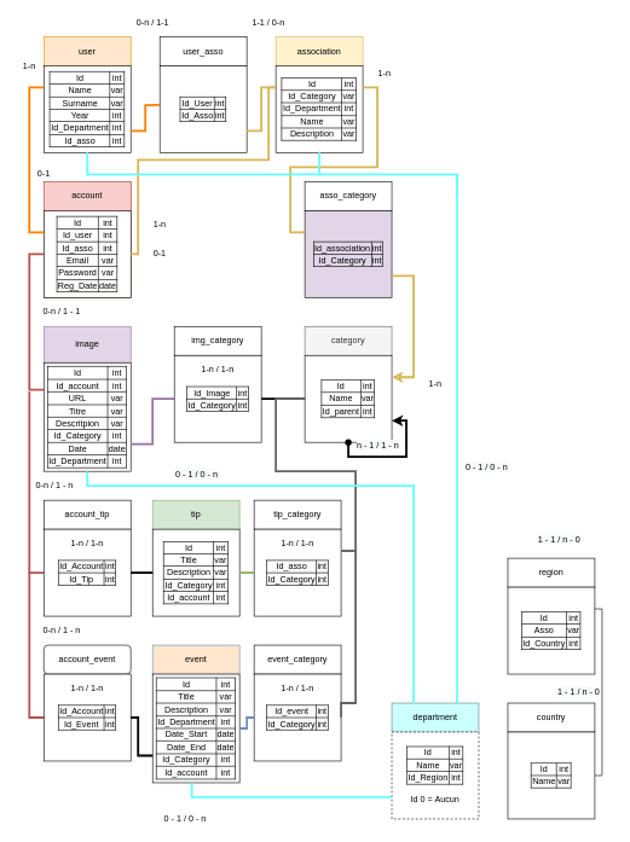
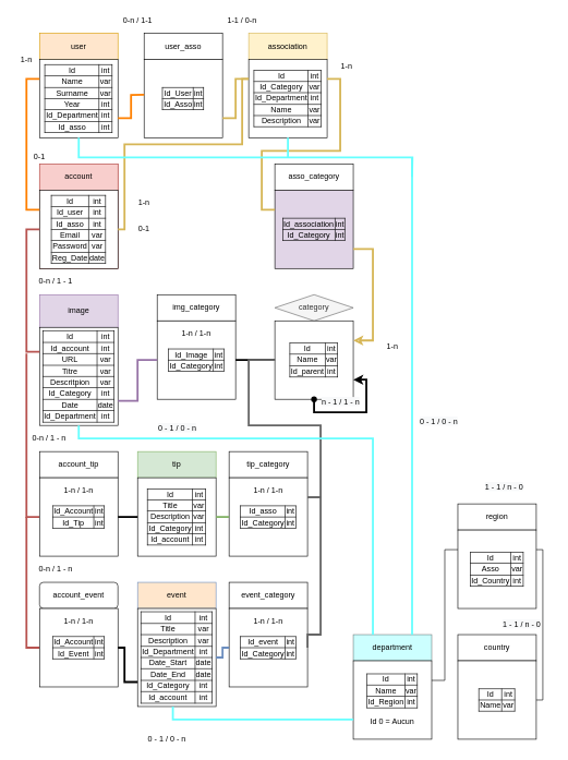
- <mxCell id="30" value="category" style="rounded=0;whiteSpace=wrap;html=1;fillColor=#f5f5f5;strokeColor=#666666;fontColor=#333333;" parent="29" vertex="1"><mxGeometry width="120" height="40" as="geometry" /></mxCell>
+ <mxCell id="30" value="category" style="rhombus;whiteSpace=wrap;html=1;fillColor=#f5f5f5;strokeColor=#666666;fontColor=#333333;" parent="29" vertex="1"><mxGeometry width="120" height="40" as="geometry" /></mxCell>
+ <mxCell id="48" style="edgeStyle=orthogonalEdgeStyle;rounded=0;orthogonalLoop=1;jettySize=auto;html=1;exitX=0;exitY=0.25;exitDx=0;exitDy=0;endArrow=none;endFill=0;entryX=1;entryY=0.25;entryDx=0;entryDy=0;" parent="1" source="7" target="4" edge="1"><mxGeometry relative="1" as="geometry" /></mxCell>
- <mxCell id="4" value="&lt;table border=&quot;1&quot; style=&quot;border: 1px solid rgb(0 , 0 , 0) ; border-collapse: collapse&quot;&gt;&lt;tbody&gt;&lt;tr&gt;&lt;td&gt;Id&lt;/td&gt;&lt;td&gt;int&lt;/td&gt;&lt;/tr&gt;&lt;tr&gt;&lt;td&gt;Name&lt;/td&gt;&lt;td&gt;var&lt;/td&gt;&lt;/tr&gt;&lt;tr&gt;&lt;td&gt;Id_Region&lt;/td&gt;&lt;td&gt;int&lt;/td&gt;&lt;/tr&gt;&lt;/tbody&gt;&lt;/table&gt;&lt;br&gt;Id 0 = Aucun" style="rounded=0;whiteSpace=wrap;html=1;dashed=1;" parent="2" vertex="1"><mxGeometry y="40" width="120" height="120" as="geometry" /></mxCell>
+ <mxCell id="4" value="&lt;table border=&quot;1&quot; style=&quot;border: 1px solid rgb(0 , 0 , 0) ; border-collapse: collapse&quot;&gt;&lt;tbody&gt;&lt;tr&gt;&lt;td&gt;Id&lt;/td&gt;&lt;td&gt;int&lt;/td&gt;&lt;/tr&gt;&lt;tr&gt;&lt;td&gt;Name&lt;/td&gt;&lt;td&gt;var&lt;/td&gt;&lt;/tr&gt;&lt;tr&gt;&lt;td&gt;Id_Region&lt;/td&gt;&lt;td&gt;int&lt;/td&gt;&lt;/tr&gt;&lt;/tbody&gt;&lt;/table&gt;&lt;br&gt;Id 0 = Aucun" style="rounded=0;whiteSpace=wrap;html=1;" parent="2" vertex="1"><mxGeometry y="40" width="120" height="120" as="geometry" /></mxCell>
